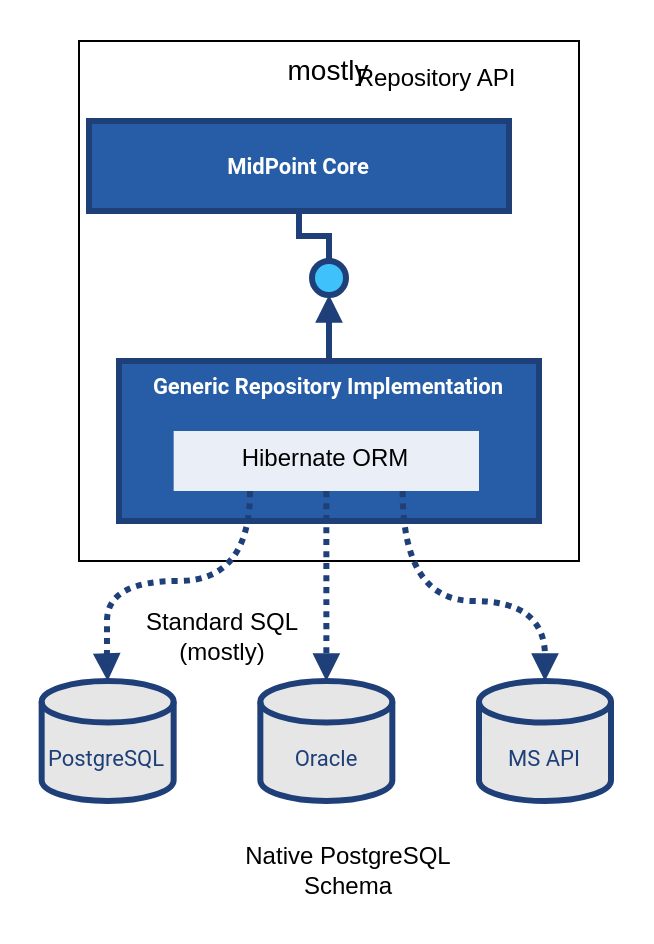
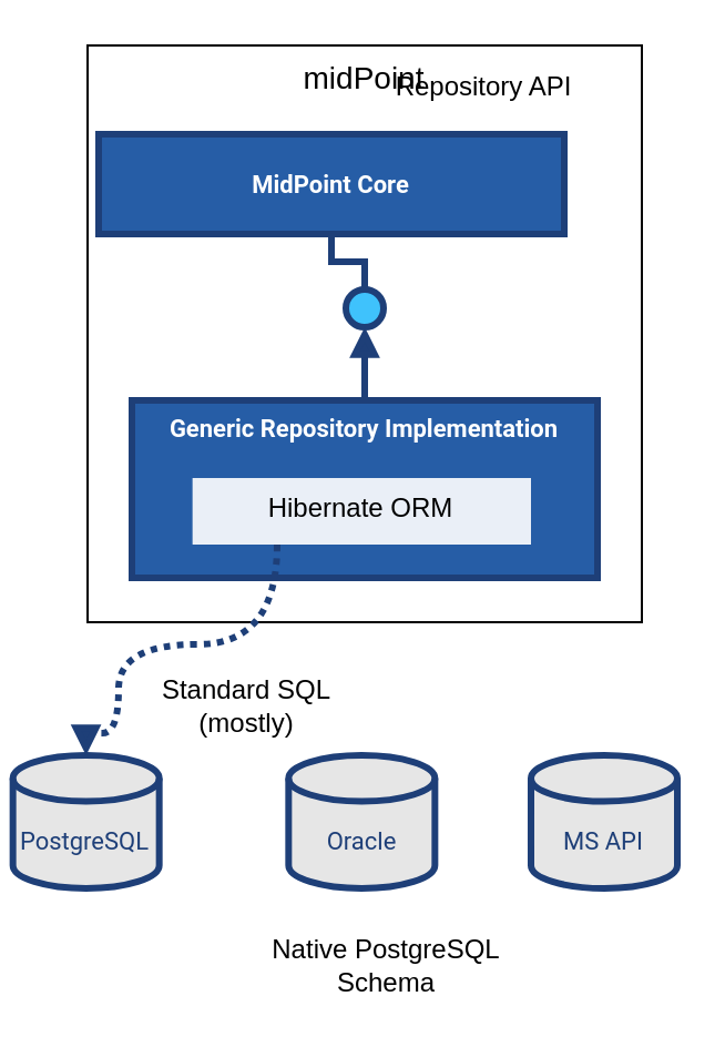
- <mxCell id="2" value="&lt;font style=&quot;font-size: 14px&quot;&gt;mostly&lt;/font&gt;" style="rounded=0;whiteSpace=wrap;html=1;verticalAlign=top;" vertex="1" parent="1"><mxGeometry x="39" y="20" width="250" height="260" as="geometry" /></mxCell>
+ <mxCell id="2" value="&lt;font style=&quot;font-size: 14px&quot;&gt;midPoint&lt;/font&gt;" style="rounded=0;whiteSpace=wrap;html=1;verticalAlign=top;" vertex="1" parent="1"><mxGeometry x="39" y="20" width="250" height="260" as="geometry" /></mxCell>
- <mxCell id="13" value="" style="curved=1;endArrow=block;html=1;strokeColor=#1E3F78;strokeWidth=3;endFill=1;dashed=1;dashPattern=1 1;rounded=0;edgeStyle=orthogonalEdgeStyle;exitX=0.5;exitY=1;exitDx=0;exitDy=0;entryX=0.5;entryY=0;entryDx=0;entryDy=0;entryPerimeter=0;" edge="1" parent="1" source="9" target="12"><mxGeometry width="50" height="50" relative="1" as="geometry"><mxPoint x="134.497" y="255" as="sourcePoint" /><mxPoint x="63.33" y="340" as="targetPoint" /><Array as="points"><mxPoint x="163" y="300" /><mxPoint x="163" y="330" /></Array></mxGeometry></mxCell>
- <mxCell id="15" value="" style="curved=1;endArrow=block;html=1;strokeColor=#1E3F78;strokeWidth=3;endFill=1;dashed=1;dashPattern=1 1;rounded=0;edgeStyle=orthogonalEdgeStyle;exitX=0.75;exitY=1;exitDx=0;exitDy=0;entryX=0.5;entryY=0;entryDx=0;entryDy=0;entryPerimeter=0;" edge="1" parent="1" source="9" target="14"><mxGeometry width="50" height="50" relative="1" as="geometry"><mxPoint x="134.497" y="255" as="sourcePoint" /><mxPoint x="63.33" y="340" as="targetPoint" /><Array as="points"><mxPoint x="201" y="300" /><mxPoint x="272" y="300" /></Array></mxGeometry></mxCell>
- <mxCell id="10" value="PostgreSQL" style="shape=cylinder3;whiteSpace=wrap;html=1;boundedLbl=1;backgroundOutline=1;size=10.4;rounded=0;glass=0;fontFamily=Roboto;fontSource=https%3A%2F%2Ffonts.googleapis.com%2Fcss2%3Ffamily%3DRoboto%3Aital%2Cwght%401%2C300%26display%3Dswapp;fontSize=11;fontColor=#1E3F78;strokeColor=#1E3F78;strokeWidth=3;fillColor=#E6E6E6;align=center;sketch=0;shadow=0;" vertex="1" parent="1"><mxGeometry x="20.33" y="340" width="66" height="60" as="geometry" /></mxCell>
+ <mxCell id="10" value="PostgreSQL" style="shape=cylinder3;whiteSpace=wrap;html=1;boundedLbl=1;backgroundOutline=1;size=10.4;rounded=0;glass=0;fontFamily=Roboto;fontSource=https%3A%2F%2Ffonts.googleapis.com%2Fcss2%3Ffamily%3DRoboto%3Aital%2Cwght%401%2C300%26display%3Dswapp;fontSize=11;fontColor=#1E3F78;strokeColor=#1E3F78;strokeWidth=3;fillColor=#E6E6E6;align=center;sketch=0;shadow=0;" vertex="1" parent="1"><mxGeometry x="5.33" y="340" width="66" height="60" as="geometry" /></mxCell>
